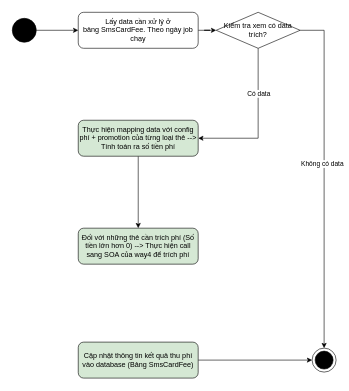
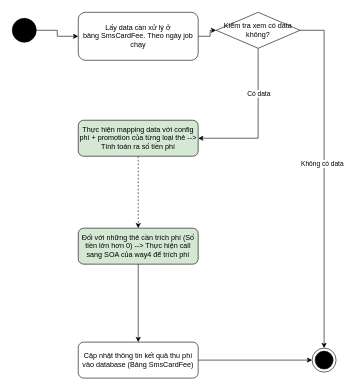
- <mxCell id="6" value="Lấy data cần xử lý ở bảng&amp;nbsp;SmsCardFee. Theo ngày job chạy" style="rounded=1;whiteSpace=wrap;html=1;" parent="1" vertex="1"><mxGeometry x="130" y="20" width="200" height="60" as="geometry" /></mxCell>
+ <mxCell id="6" value="Lấy data cần xử lý ở bảng&amp;nbsp;SmsCardFee. Theo ngày job chạy" style="rounded=1;whiteSpace=wrap;html=1;" parent="1" vertex="1"><mxGeometry x="130" y="20" width="200" height="80" as="geometry" /></mxCell>
- <mxCell id="11" value="Kiểm tra xem có data trích?" style="rhombus;whiteSpace=wrap;html=1;" parent="1" vertex="1"><mxGeometry x="360" y="20" width="140" height="60" as="geometry" /></mxCell>
+ <mxCell id="11" value="Kiểm tra xem có data không?" style="rhombus;whiteSpace=wrap;html=1;" parent="1" vertex="1"><mxGeometry x="360" y="20" width="140" height="60" as="geometry" /></mxCell>
- <mxCell id="12" value="" style="edgeStyle=orthogonalEdgeStyle;rounded=0;orthogonalLoop=1;jettySize=auto;html=1;" edge="1" parent="1" source="13" target="15"><mxGeometry relative="1" as="geometry" /></mxCell>
+ <mxCell id="12" value="" style="edgeStyle=orthogonalEdgeStyle;rounded=0;orthogonalLoop=1;jettySize=auto;html=1;dashed=1;" edge="1" parent="1" source="13" target="15"><mxGeometry relative="1" as="geometry" /></mxCell>
+ <mxCell id="14" style="edgeStyle=orthogonalEdgeStyle;rounded=0;orthogonalLoop=1;jettySize=auto;html=1;" edge="1" parent="1" source="15" target="17"><mxGeometry relative="1" as="geometry" /></mxCell>
- <mxCell id="17" value="Cập nhật thông tin kết quả thu phí vào database (Bảng&amp;nbsp;SmsCardFee)&lt;br&gt;" style="rounded=1;whiteSpace=wrap;html=1;fillColor=#d5e8d4;" vertex="1" parent="1"><mxGeometry x="130" y="570" width="200" height="60" as="geometry" /></mxCell>
+ <mxCell id="17" value="Cập nhật thông tin kết quả thu phí vào database (Bảng&amp;nbsp;SmsCardFee)&lt;br&gt;" style="rounded=1;whiteSpace=wrap;html=1;" vertex="1" parent="1"><mxGeometry x="130" y="570" width="200" height="60" as="geometry" /></mxCell>
